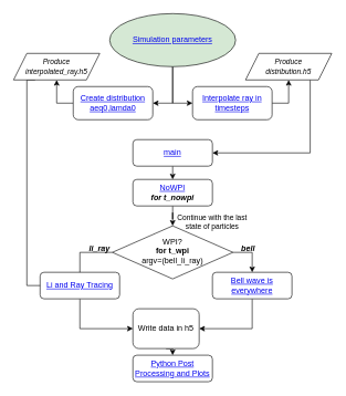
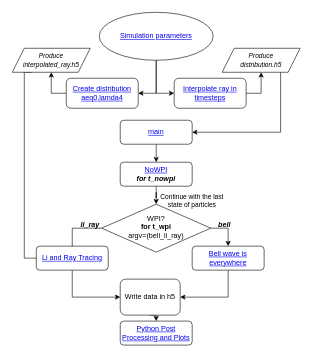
- <mxCell id="24" value="&lt;a href=&quot;https://github.com/Vasichar11/Particle-Tracing-Earth/blob/main/Telescope/src/headers/constants.h&quot;&gt;Simulation parameters&lt;/a&gt;" style="ellipse;whiteSpace=wrap;html=1;fontSize=12;fillColor=#d5e8d4;" vertex="1" parent="1"><mxGeometry x="165" y="20" width="190" height="80" as="geometry" /></mxCell>
+ <mxCell id="24" value="&lt;a href=&quot;https://github.com/Vasichar11/Particle-Tracing-Earth/blob/main/Telescope/src/headers/constants.h&quot;&gt;Simulation parameters&lt;/a&gt;" style="ellipse;whiteSpace=wrap;html=1;fontSize=12;" vertex="1" parent="1"><mxGeometry x="165" y="20" width="190" height="80" as="geometry" /></mxCell>
- <mxCell id="3" value="&lt;div&gt;&lt;a href=&quot;https://github.com/Vasichar11/Particle-Tracing-Earth/blob/main/Telescope/src/distribution/distribution.cc&quot;&gt;Create distribution&lt;/a&gt;&lt;/div&gt;&lt;div&gt;&lt;a href=&quot;https://github.com/Vasichar11/Particle-Tracing-Earth/blob/main/Telescope/src/distribution/distribution.cc&quot;&gt;aeq0,lamda0&lt;/a&gt;&lt;/div&gt;" style="rounded=1;whiteSpace=wrap;html=1;fontSize=12;glass=0;strokeWidth=1;shadow=0;" parent="1" vertex="1"><mxGeometry x="110" y="130" width="120" height="50" as="geometry" /></mxCell>
+ <mxCell id="3" value="&lt;div&gt;&lt;a href=&quot;https://github.com/Vasichar11/Particle-Tracing-Earth/blob/main/Telescope/src/distribution/distribution.cc&quot;&gt;Create distribution&lt;/a&gt;&lt;/div&gt;&lt;div&gt;&lt;a href=&quot;https://github.com/Vasichar11/Particle-Tracing-Earth/blob/main/Telescope/src/distribution/distribution.cc&quot;&gt;aeq0,lamda4&lt;/a&gt;&lt;/div&gt;" style="rounded=1;whiteSpace=wrap;html=1;fontSize=12;glass=0;strokeWidth=1;shadow=0;" parent="1" vertex="1"><mxGeometry x="110" y="130" width="120" height="50" as="geometry" /></mxCell>
- <mxCell id="7" value="&lt;div&gt;&lt;a href=&quot;https://github.com/Vasichar11/Particle-Tracing-Earth/blob/main/Telescope/src/tracer/main.cc&quot;&gt;main&lt;/a&gt;&lt;/div&gt;" style="rounded=1;whiteSpace=wrap;html=1;fontSize=12;glass=0;strokeWidth=1;shadow=0;" parent="1" vertex="1"><mxGeometry x="200" y="210" width="120" height="40" as="geometry" /></mxCell>
+ <mxCell id="7" value="&lt;div&gt;&lt;a href=&quot;https://github.com/Vasichar11/Particle-Tracing-Earth/blob/main/Telescope/src/tracer/main.cc&quot;&gt;main&lt;/a&gt;&lt;/div&gt;" style="rounded=1;whiteSpace=wrap;html=1;fontSize=12;glass=0;strokeWidth=1;shadow=0;" parent="1" vertex="1"><mxGeometry x="200" y="200" width="120" height="40" as="geometry" /></mxCell>
